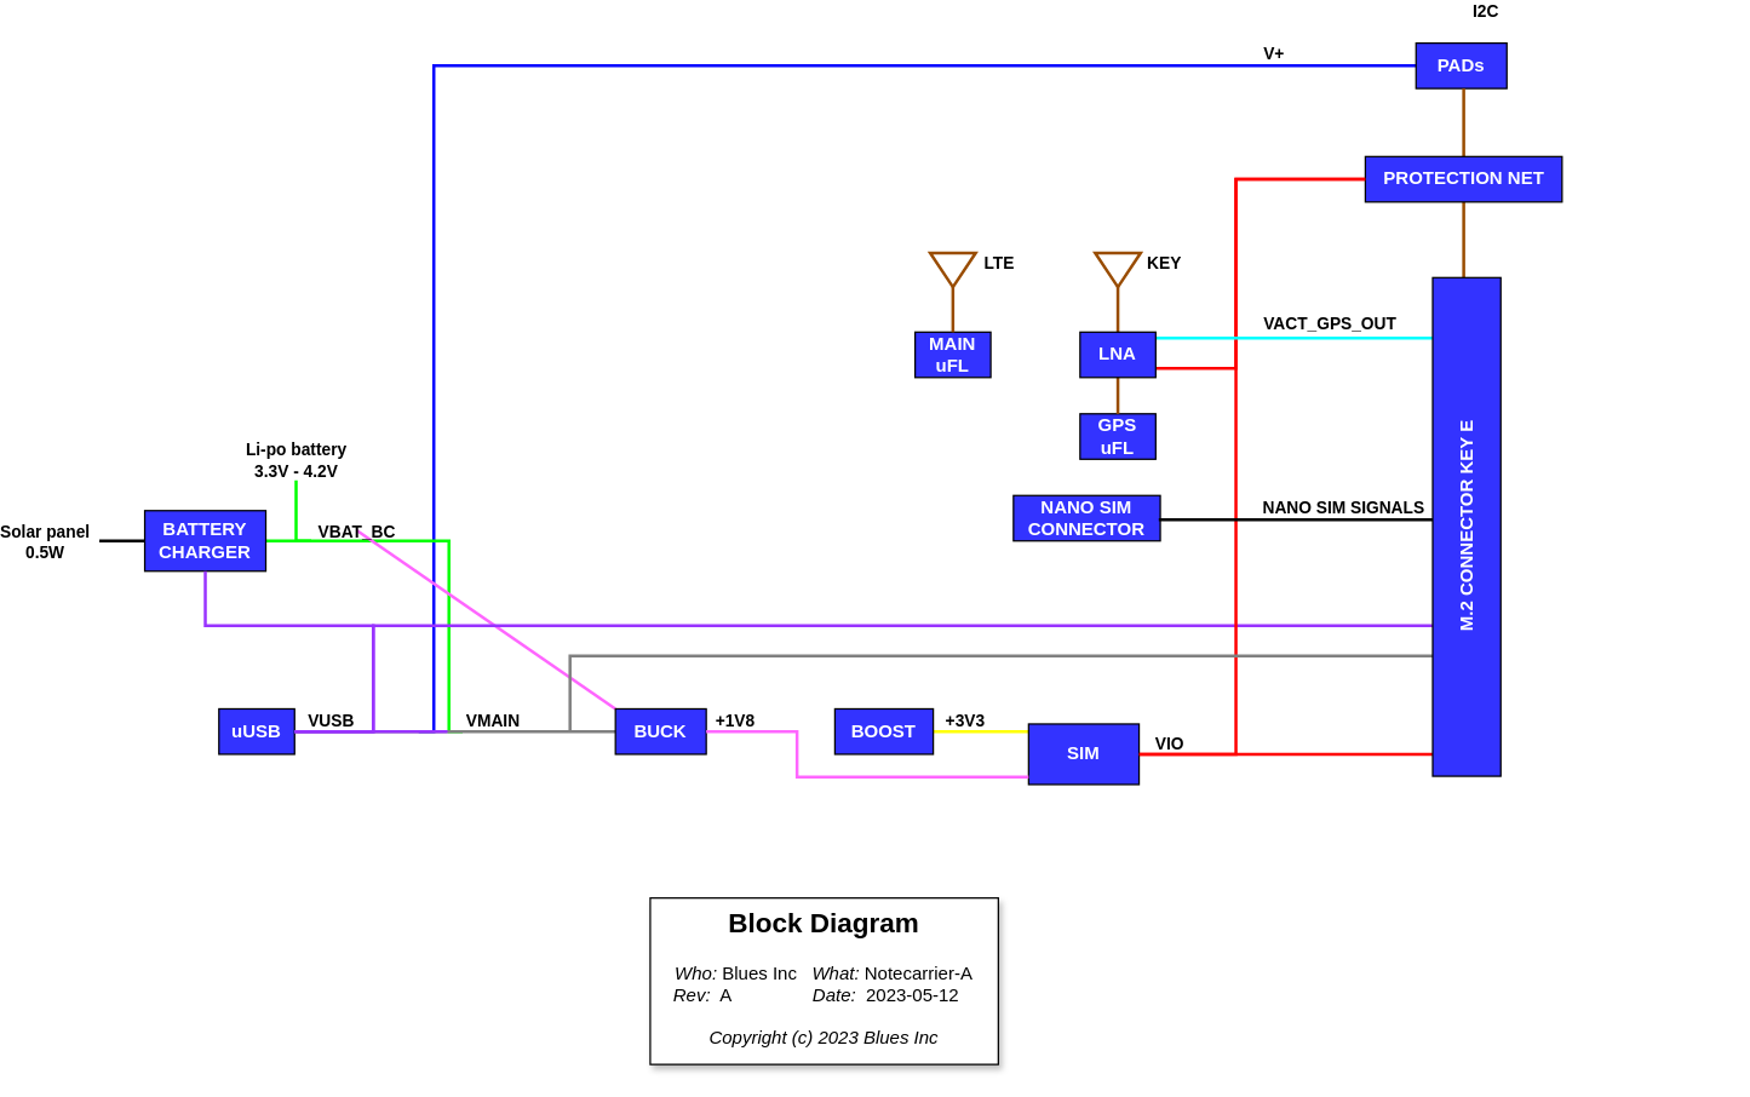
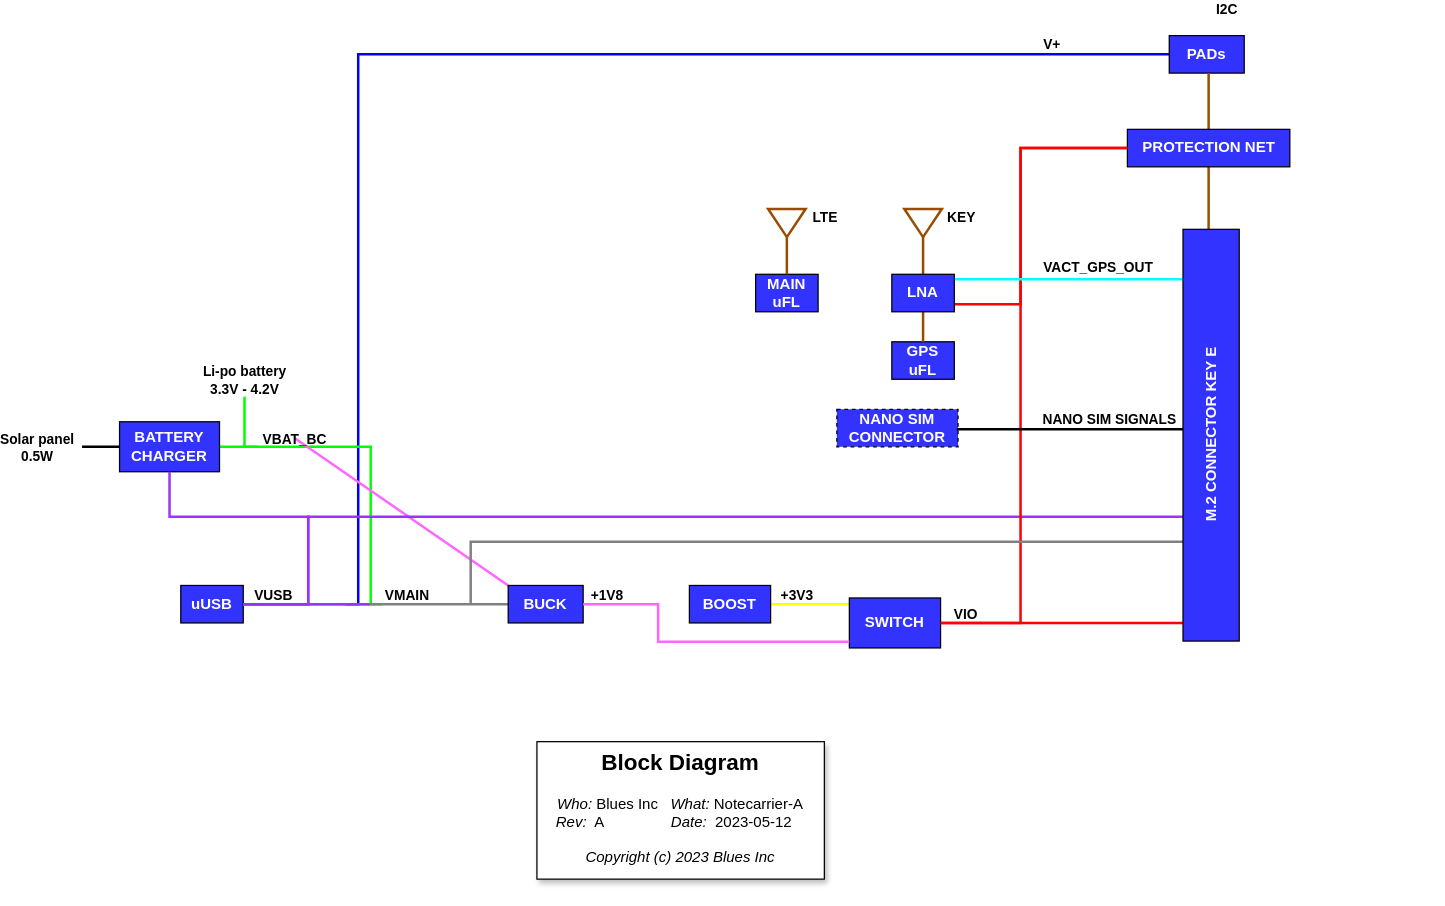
- <mxCell id="38" value="&lt;font color=&quot;#ffffff&quot;&gt;&lt;b&gt;NANO SIM CONNECTOR&lt;br&gt;&lt;/b&gt;&lt;/font&gt;" style="rounded=0;whiteSpace=wrap;html=1;fillColor=#3333FF;" vertex="1" parent="1"><mxGeometry x="661" y="319" width="97" height="30" as="geometry" /></mxCell>
+ <mxCell id="38" value="&lt;font color=&quot;#ffffff&quot;&gt;&lt;b&gt;NANO SIM CONNECTOR&lt;br&gt;&lt;/b&gt;&lt;/font&gt;" style="rounded=0;whiteSpace=wrap;html=1;fillColor=#3333FF;dashed=1;" vertex="1" parent="1"><mxGeometry x="661" y="319" width="97" height="30" as="geometry" /></mxCell>
- <mxCell id="18" value="&lt;font color=&quot;#ffffff&quot;&gt;&lt;b&gt;SIM&lt;br&gt;&lt;/b&gt;&lt;/font&gt;" style="rounded=0;whiteSpace=wrap;html=1;fillColor=#3333FF;" parent="1" vertex="1"><mxGeometry x="671" y="470" width="73" height="40" as="geometry" /></mxCell>
+ <mxCell id="18" value="&lt;font color=&quot;#ffffff&quot;&gt;&lt;b&gt;SWITCH&lt;br&gt;&lt;/b&gt;&lt;/font&gt;" style="rounded=0;whiteSpace=wrap;html=1;fillColor=#3333FF;" parent="1" vertex="1"><mxGeometry x="671" y="470" width="73" height="40" as="geometry" /></mxCell>
